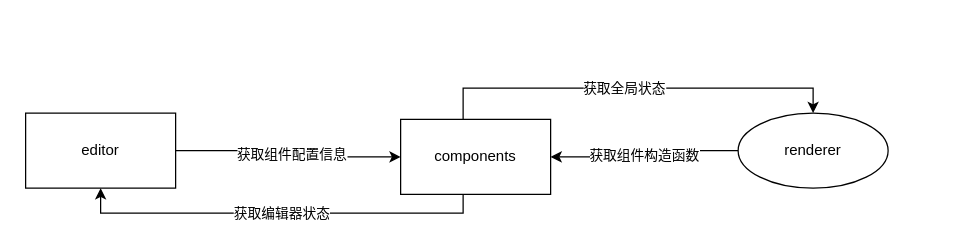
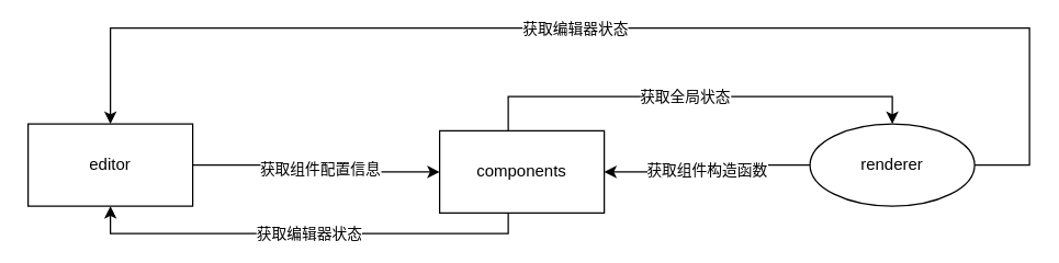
+ <mxCell id="7" style="edgeStyle=orthogonalEdgeStyle;rounded=0;orthogonalLoop=1;jettySize=auto;html=1;entryX=0.5;entryY=0;entryDx=0;entryDy=0;" parent="1" source="9" target="4" edge="1"><mxGeometry relative="1" as="geometry"><Array as="points"><mxPoint x="750" y="120" /><mxPoint x="750" y="20" /><mxPoint x="80" y="20" /></Array></mxGeometry></mxCell>
+ <mxCell id="8" value="获取编辑器状态" style="edgeLabel;html=1;align=center;verticalAlign=middle;resizable=0;points=[];" parent="7" vertex="1" connectable="0"><mxGeometry x="0.073" relative="1" as="geometry"><mxPoint as="offset" /></mxGeometry></mxCell>
